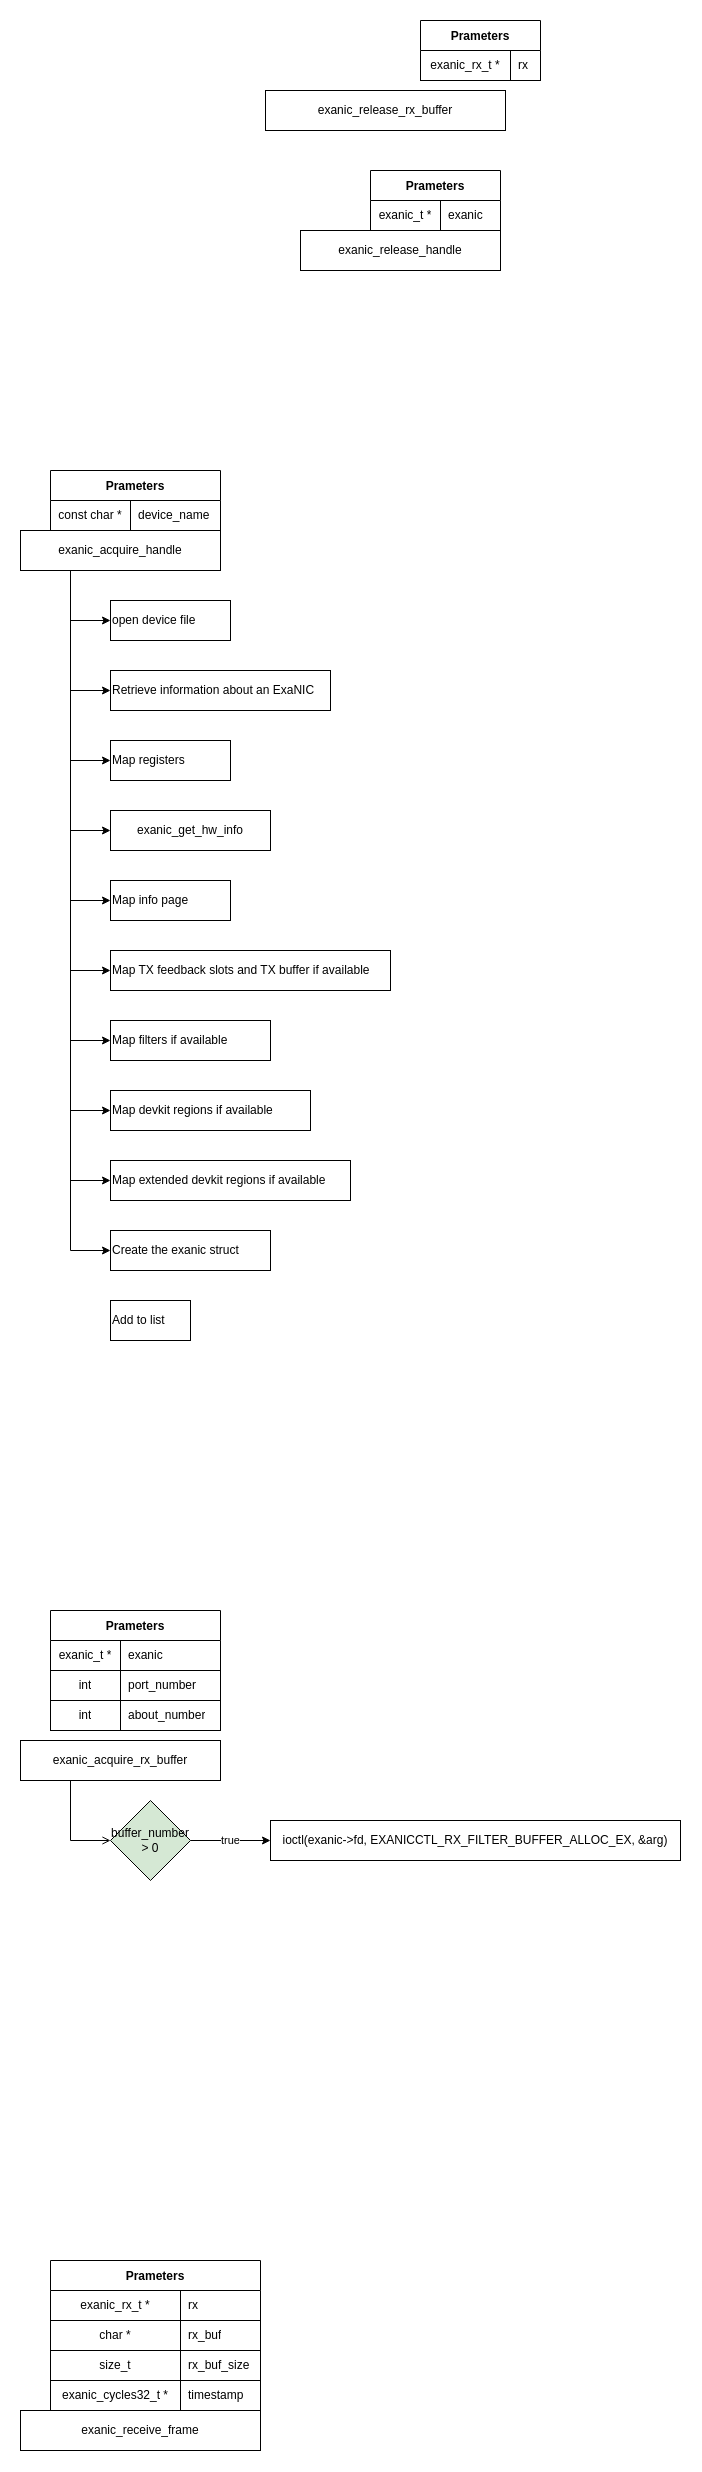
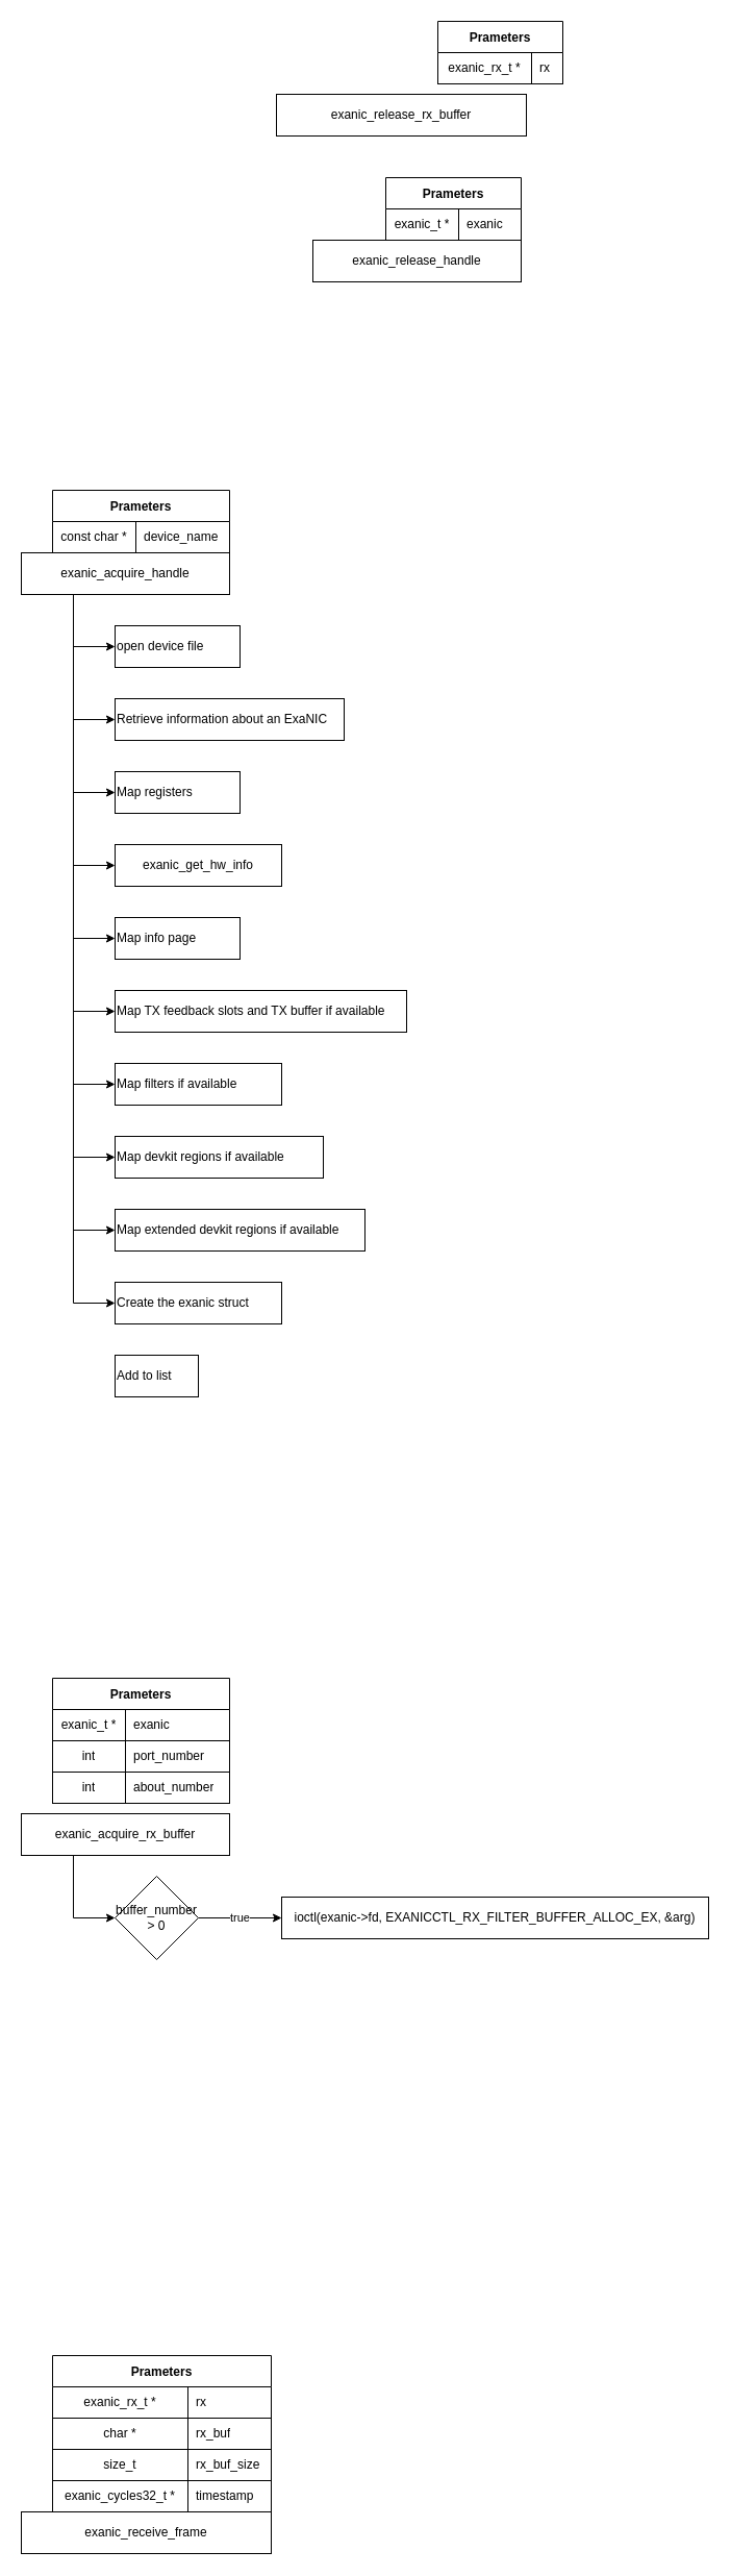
- <mxCell id="17" style="edgeStyle=orthogonalEdgeStyle;rounded=0;orthogonalLoop=1;jettySize=auto;html=1;exitX=0.25;exitY=1;exitDx=0;exitDy=0;entryX=0;entryY=0.5;entryDx=0;entryDy=0;endArrow=open;" parent="1" source="18" target="66" edge="1"><mxGeometry relative="1" as="geometry" /></mxCell>
+ <mxCell id="17" style="edgeStyle=orthogonalEdgeStyle;rounded=0;orthogonalLoop=1;jettySize=auto;html=1;exitX=0.25;exitY=1;exitDx=0;exitDy=0;entryX=0;entryY=0.5;entryDx=0;entryDy=0;" parent="1" source="18" target="66" edge="1"><mxGeometry relative="1" as="geometry" /></mxCell>
- <mxCell id="66" value="buffer_number &amp;gt; 0" style="rhombus;whiteSpace=wrap;html=1;fillColor=#d5e8d4;" parent="1" vertex="1"><mxGeometry x="110" y="1800" width="80" height="80" as="geometry" /></mxCell>
+ <mxCell id="66" value="buffer_number &amp;gt; 0" style="rhombus;whiteSpace=wrap;html=1;" parent="1" vertex="1"><mxGeometry x="110" y="1800" width="80" height="80" as="geometry" /></mxCell>
